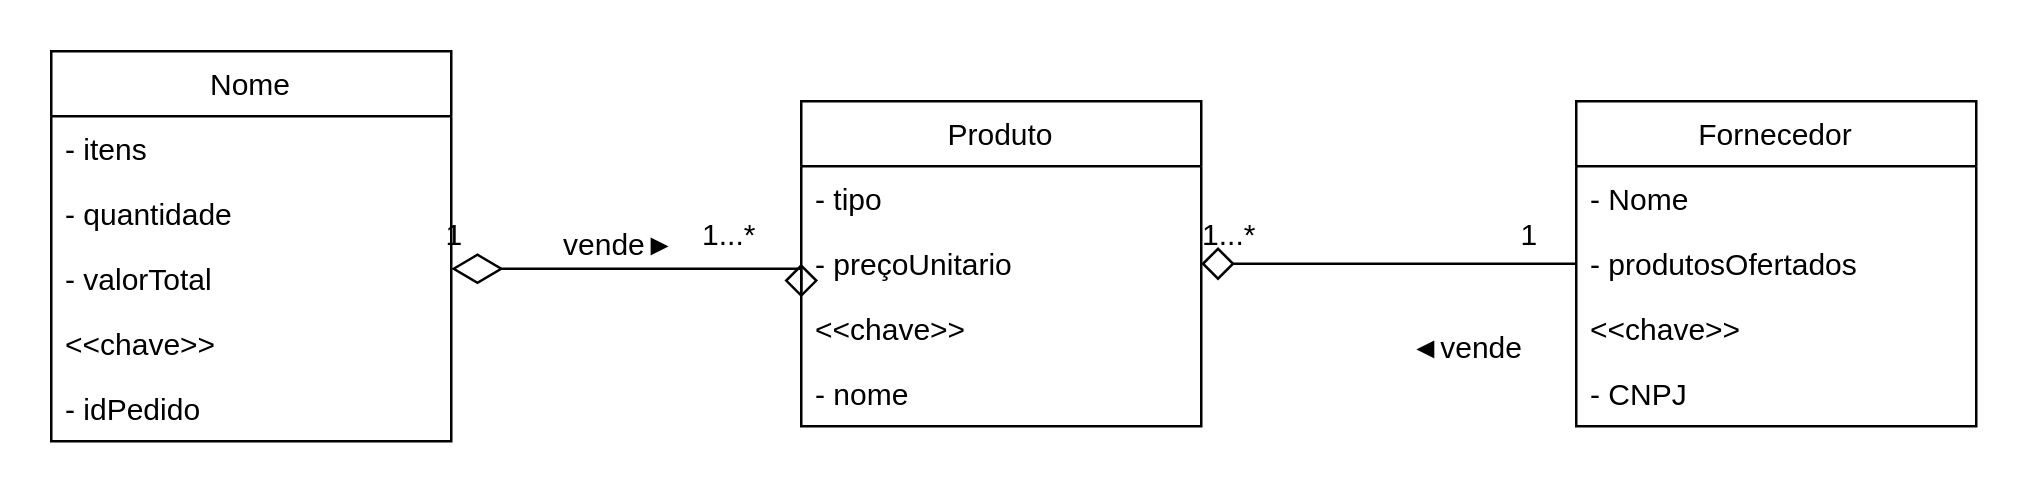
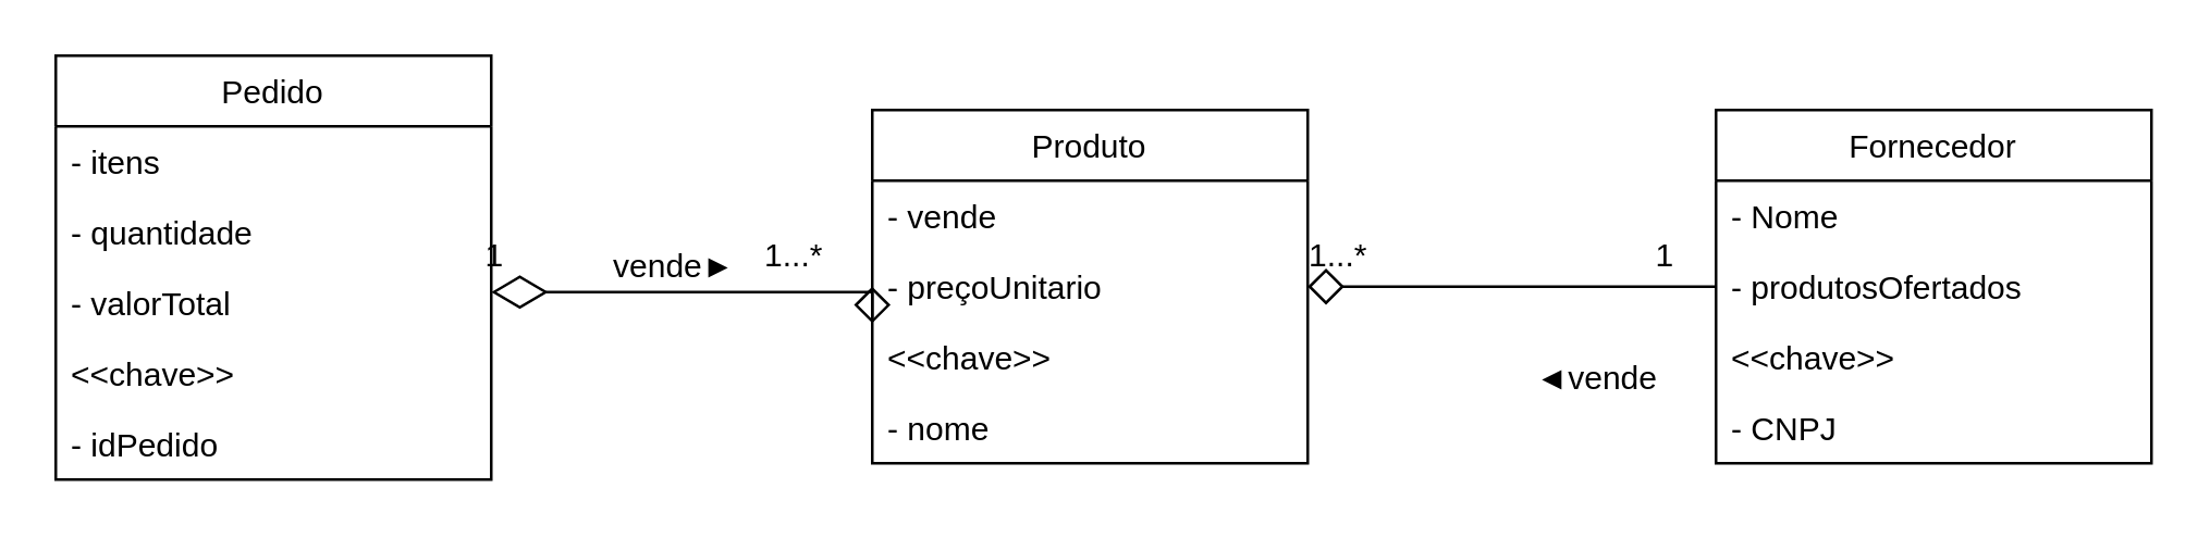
- <mxCell id="20" value="Nome" style="swimlane;fontStyle=0;childLayout=stackLayout;horizontal=1;startSize=26;fillColor=none;horizontalStack=0;resizeParent=1;resizeParentMax=0;resizeLast=0;collapsible=1;marginBottom=0;" vertex="1" parent="1"><mxGeometry x="20" y="20" width="160" height="156" as="geometry" /></mxCell>
+ <mxCell id="20" value="Pedido" style="swimlane;fontStyle=0;childLayout=stackLayout;horizontal=1;startSize=26;fillColor=none;horizontalStack=0;resizeParent=1;resizeParentMax=0;resizeLast=0;collapsible=1;marginBottom=0;" vertex="1" parent="1"><mxGeometry x="20" y="20" width="160" height="156" as="geometry" /></mxCell>
- <mxCell id="11" value="- tipo" style="text;strokeColor=none;fillColor=none;align=left;verticalAlign=top;spacingLeft=4;spacingRight=4;overflow=hidden;rotatable=0;points=[[0,0.5],[1,0.5]];portConstraint=eastwest;" vertex="1" parent="10"><mxGeometry y="26" width="160" height="26" as="geometry" /></mxCell>
+ <mxCell id="11" value="- vende" style="text;strokeColor=none;fillColor=none;align=left;verticalAlign=top;spacingLeft=4;spacingRight=4;overflow=hidden;rotatable=0;points=[[0,0.5],[1,0.5]];portConstraint=eastwest;" vertex="1" parent="10"><mxGeometry y="26" width="160" height="26" as="geometry" /></mxCell>
